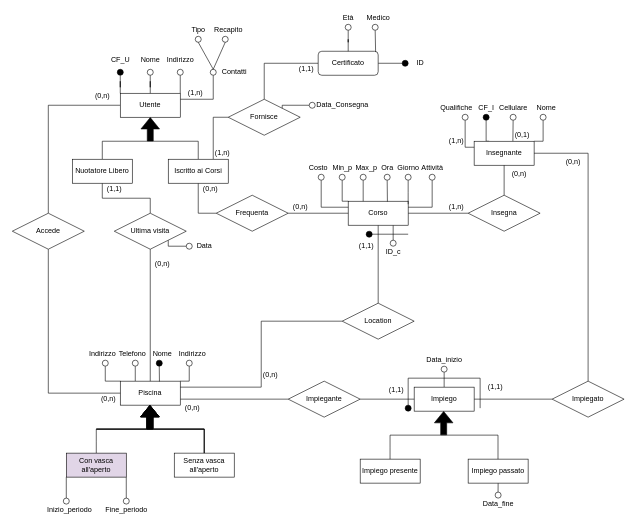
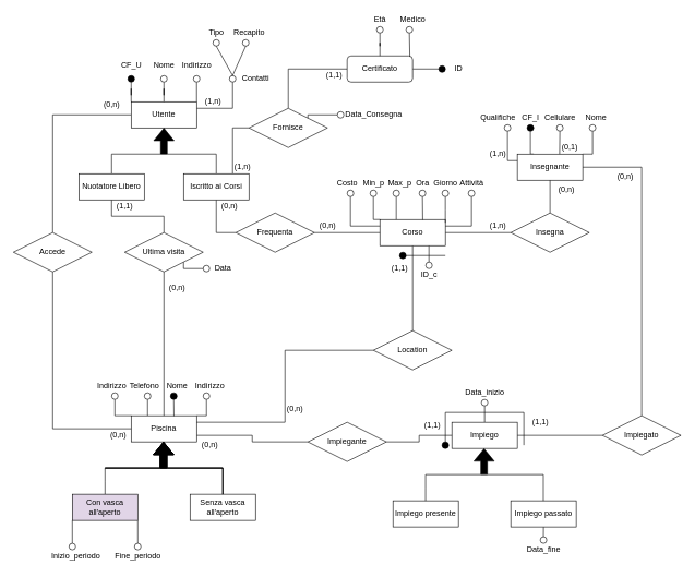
- <mxCell id="57" value="Impiegante" style="shape=rhombus;perimeter=rhombusPerimeter;whiteSpace=wrap;html=1;align=center;" vertex="1" parent="1"><mxGeometry x="480" y="635" width="120" height="60" as="geometry" /></mxCell>
+ <mxCell id="57" value="Impiegante" style="shape=rhombus;perimeter=rhombusPerimeter;whiteSpace=wrap;html=1;align=center;" vertex="1" parent="1"><mxGeometry x="470" y="645" width="120" height="60" as="geometry" /></mxCell>
